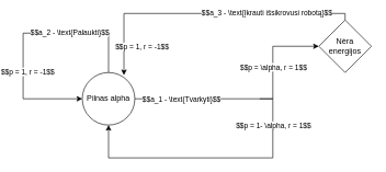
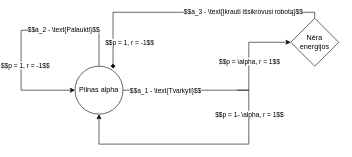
- <mxCell id="9" style="edgeStyle=orthogonalEdgeStyle;rounded=0;orthogonalLoop=1;jettySize=auto;html=1;entryX=0.793;entryY=0.05;entryDx=0;entryDy=0;entryPerimeter=0;startArrow=none;startFill=0;endArrow=classic;endFill=1;" edge="1" parent="1" source="11" target="6"><mxGeometry relative="1" as="geometry"><Array as="points"><mxPoint x="510" y="20" /><mxPoint x="173" y="20" /></Array></mxGeometry></mxCell>
+ <mxCell id="9" style="edgeStyle=orthogonalEdgeStyle;rounded=0;orthogonalLoop=1;jettySize=auto;html=1;entryX=0.793;entryY=0.05;entryDx=0;entryDy=0;entryPerimeter=0;startArrow=none;startFill=0;endArrow=diamond;endFill=1;" edge="1" parent="1" source="11" target="6"><mxGeometry relative="1" as="geometry"><Array as="points"><mxPoint x="510" y="20" /><mxPoint x="173" y="20" /></Array></mxGeometry></mxCell>
